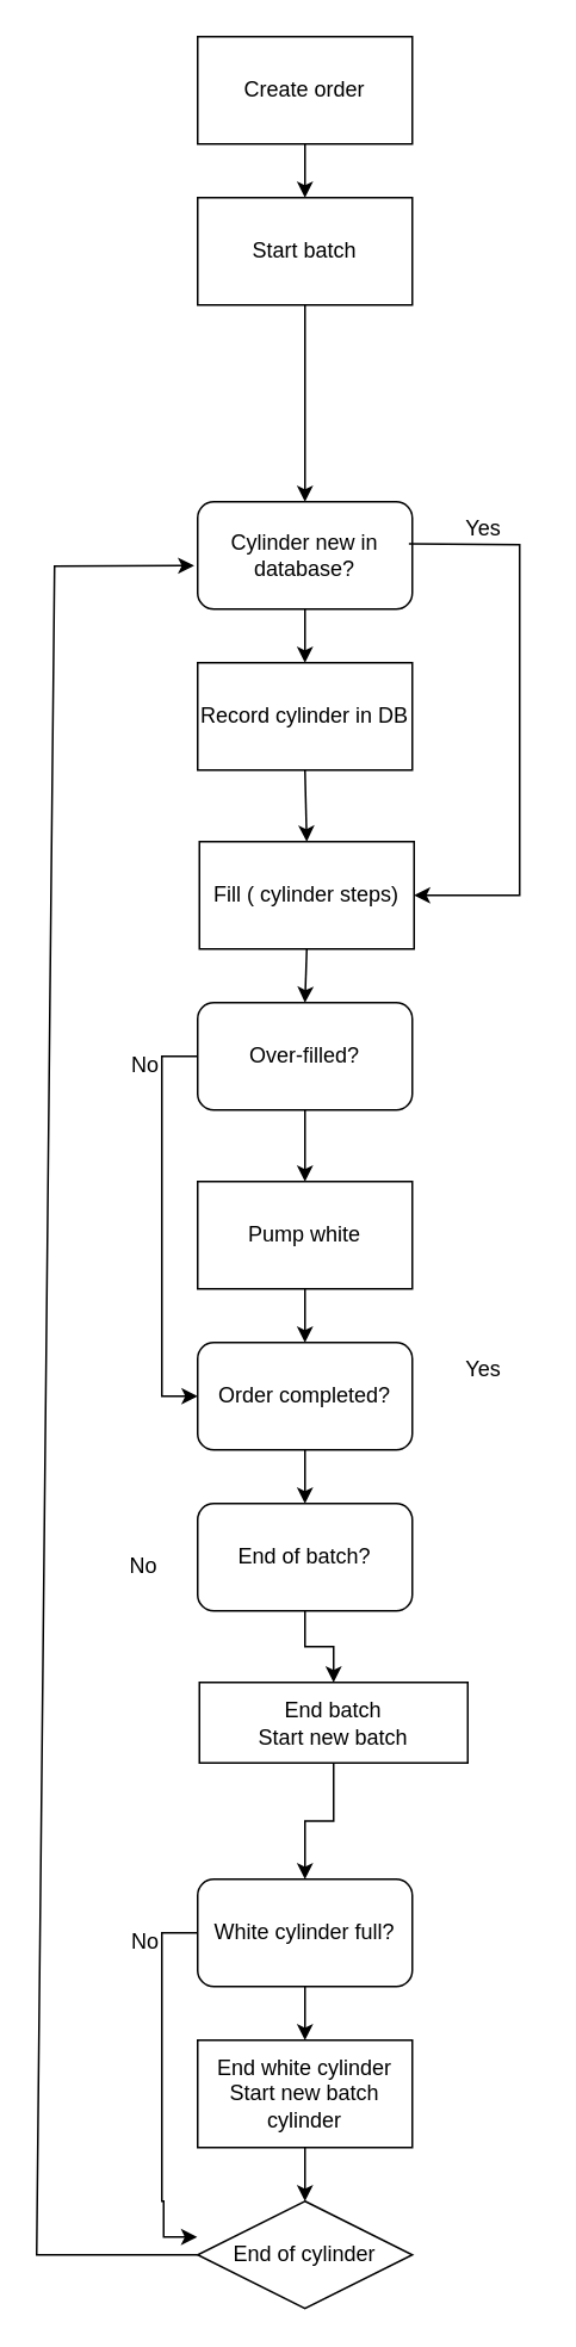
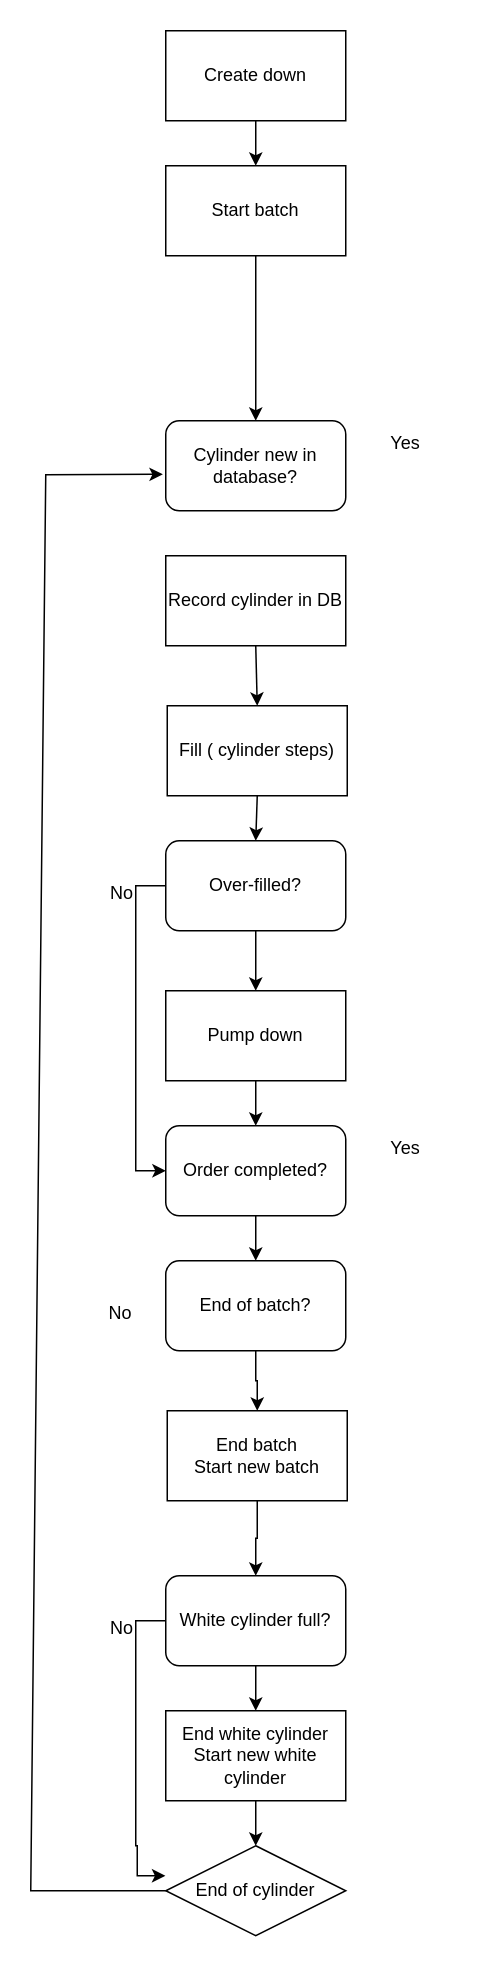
- <mxCell id="2" value="Create order" style="rounded=0;whiteSpace=wrap;html=1;" parent="1" vertex="1"><mxGeometry x="110" y="20" width="120" height="60" as="geometry" /></mxCell>
+ <mxCell id="2" value="Create down" style="rounded=0;whiteSpace=wrap;html=1;" parent="1" vertex="1"><mxGeometry x="110" y="20" width="120" height="60" as="geometry" /></mxCell>
- <mxCell id="9" value="" style="endArrow=classic;html=1;rounded=0;exitX=0.5;exitY=1;exitDx=0;exitDy=0;" parent="1" source="4" target="7" edge="1"><mxGeometry width="50" height="50" relative="1" as="geometry"><mxPoint x="350" y="430" as="sourcePoint" /><mxPoint x="400" y="380" as="targetPoint" /></mxGeometry></mxCell>
- <mxCell id="11" value="" style="endArrow=classic;html=1;rounded=0;exitX=0.984;exitY=0.393;exitDx=0;exitDy=0;exitPerimeter=0;entryX=1;entryY=0.5;entryDx=0;entryDy=0;" parent="1" source="4" target="8" edge="1"><mxGeometry width="50" height="50" relative="1" as="geometry"><mxPoint x="350" y="430" as="sourcePoint" /><mxPoint x="290" y="490" as="targetPoint" /><Array as="points"><mxPoint x="290" y="304" /><mxPoint x="290" y="500" /></Array></mxGeometry></mxCell>
- <mxCell id="14" value="Pump white" style="rounded=0;whiteSpace=wrap;html=1;" parent="1" vertex="1"><mxGeometry x="110" y="660" width="120" height="60" as="geometry" /></mxCell>
+ <mxCell id="14" value="Pump down" style="rounded=0;whiteSpace=wrap;html=1;" parent="1" vertex="1"><mxGeometry x="110" y="660" width="120" height="60" as="geometry" /></mxCell>
- <mxCell id="19" value="&lt;div&gt;End batch&lt;/div&gt;&lt;div&gt;Start new batch&lt;/div&gt;" style="rounded=0;whiteSpace=wrap;html=1;" parent="1" vertex="1"><mxGeometry x="111" y="940" width="150" height="45" as="geometry" /></mxCell>
+ <mxCell id="19" value="&lt;div&gt;End batch&lt;/div&gt;&lt;div&gt;Start new batch&lt;/div&gt;" style="rounded=0;whiteSpace=wrap;html=1;" parent="1" vertex="1"><mxGeometry x="111" y="940" width="120" height="60" as="geometry" /></mxCell>
- <mxCell id="31" value="&lt;div&gt;End white cylinder&lt;/div&gt;&lt;div&gt;Start new batch cylinder&lt;/div&gt;" style="rounded=0;whiteSpace=wrap;html=1;" vertex="1" parent="1"><mxGeometry x="110" y="1140" width="120" height="60" as="geometry" /></mxCell>
+ <mxCell id="31" value="&lt;div&gt;End white cylinder&lt;/div&gt;&lt;div&gt;Start new white cylinder&lt;/div&gt;" style="rounded=0;whiteSpace=wrap;html=1;" vertex="1" parent="1"><mxGeometry x="110" y="1140" width="120" height="60" as="geometry" /></mxCell>
